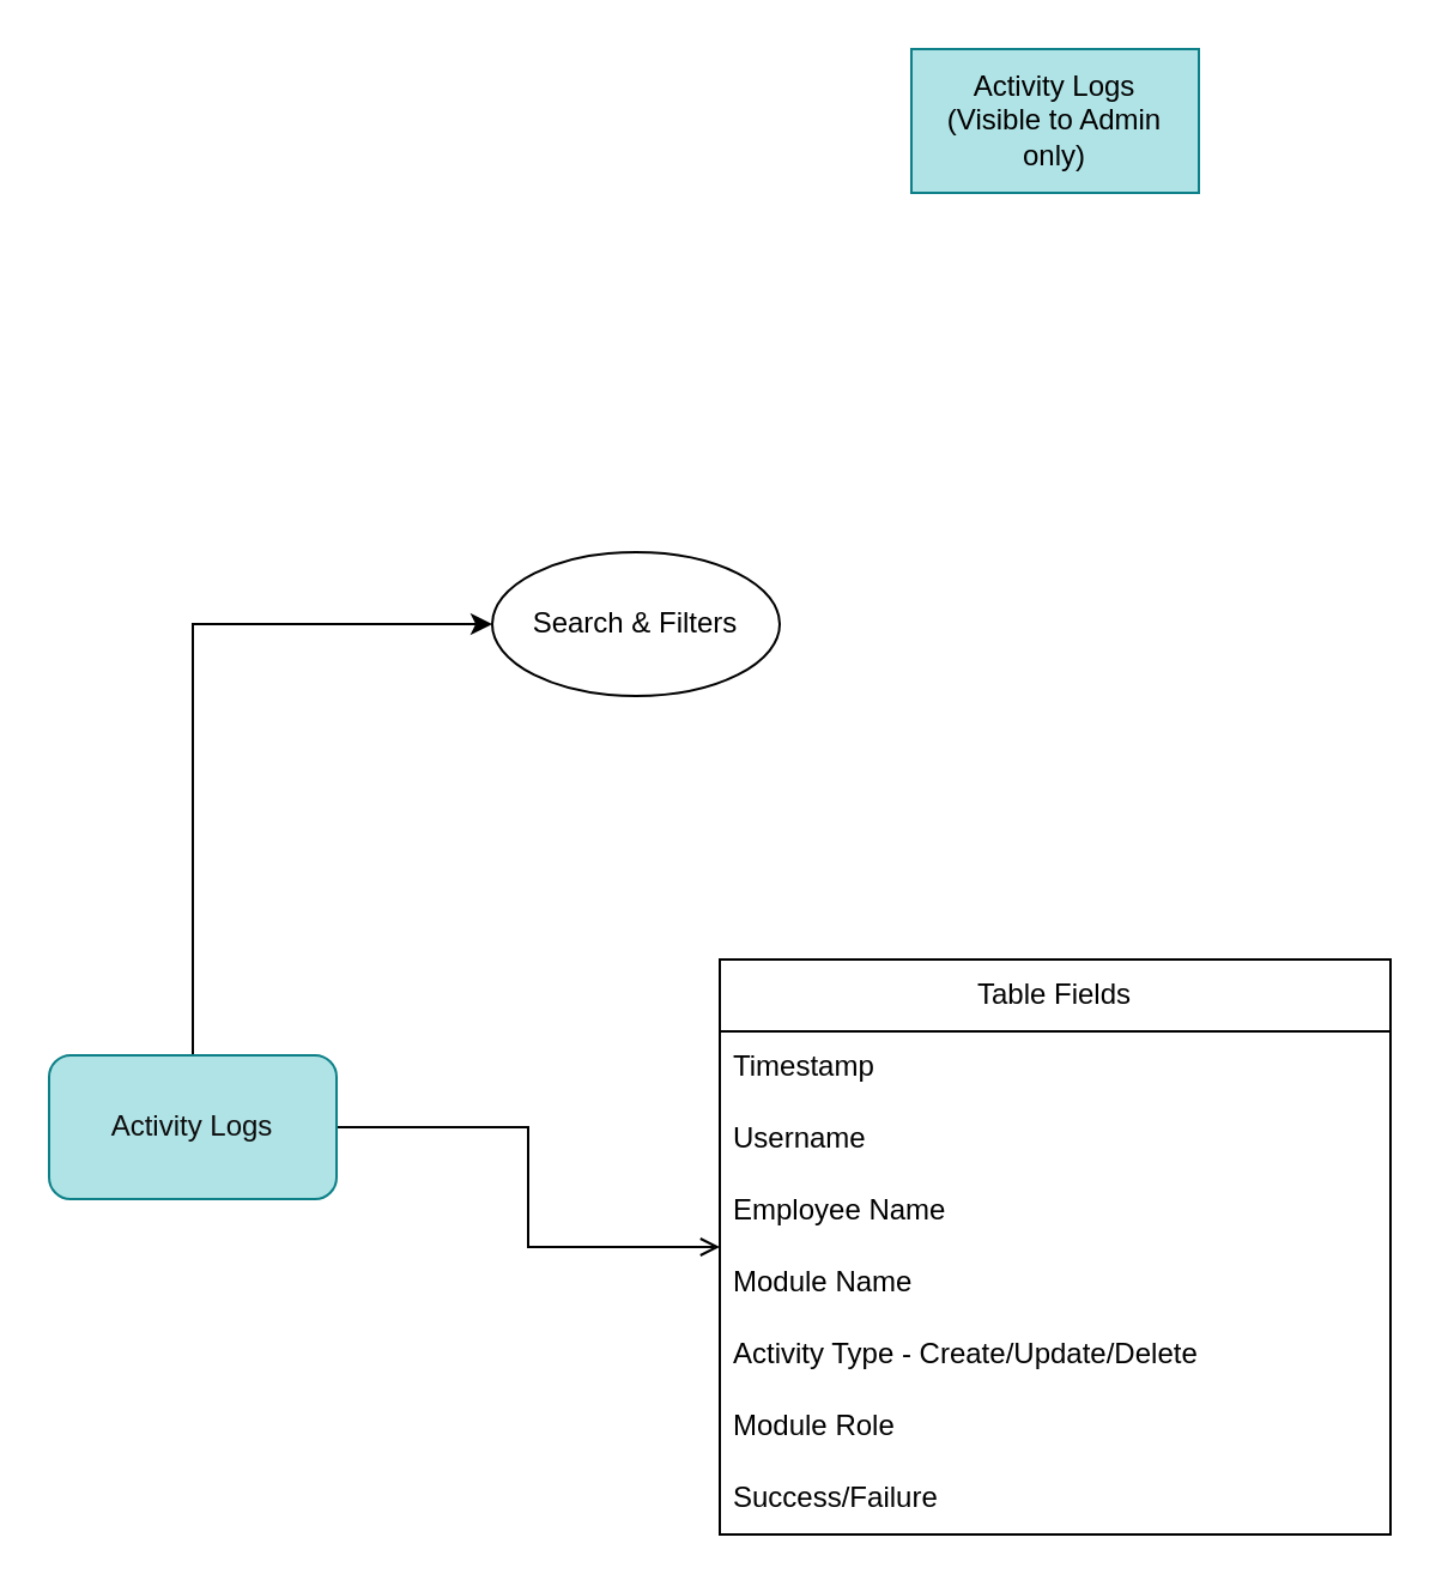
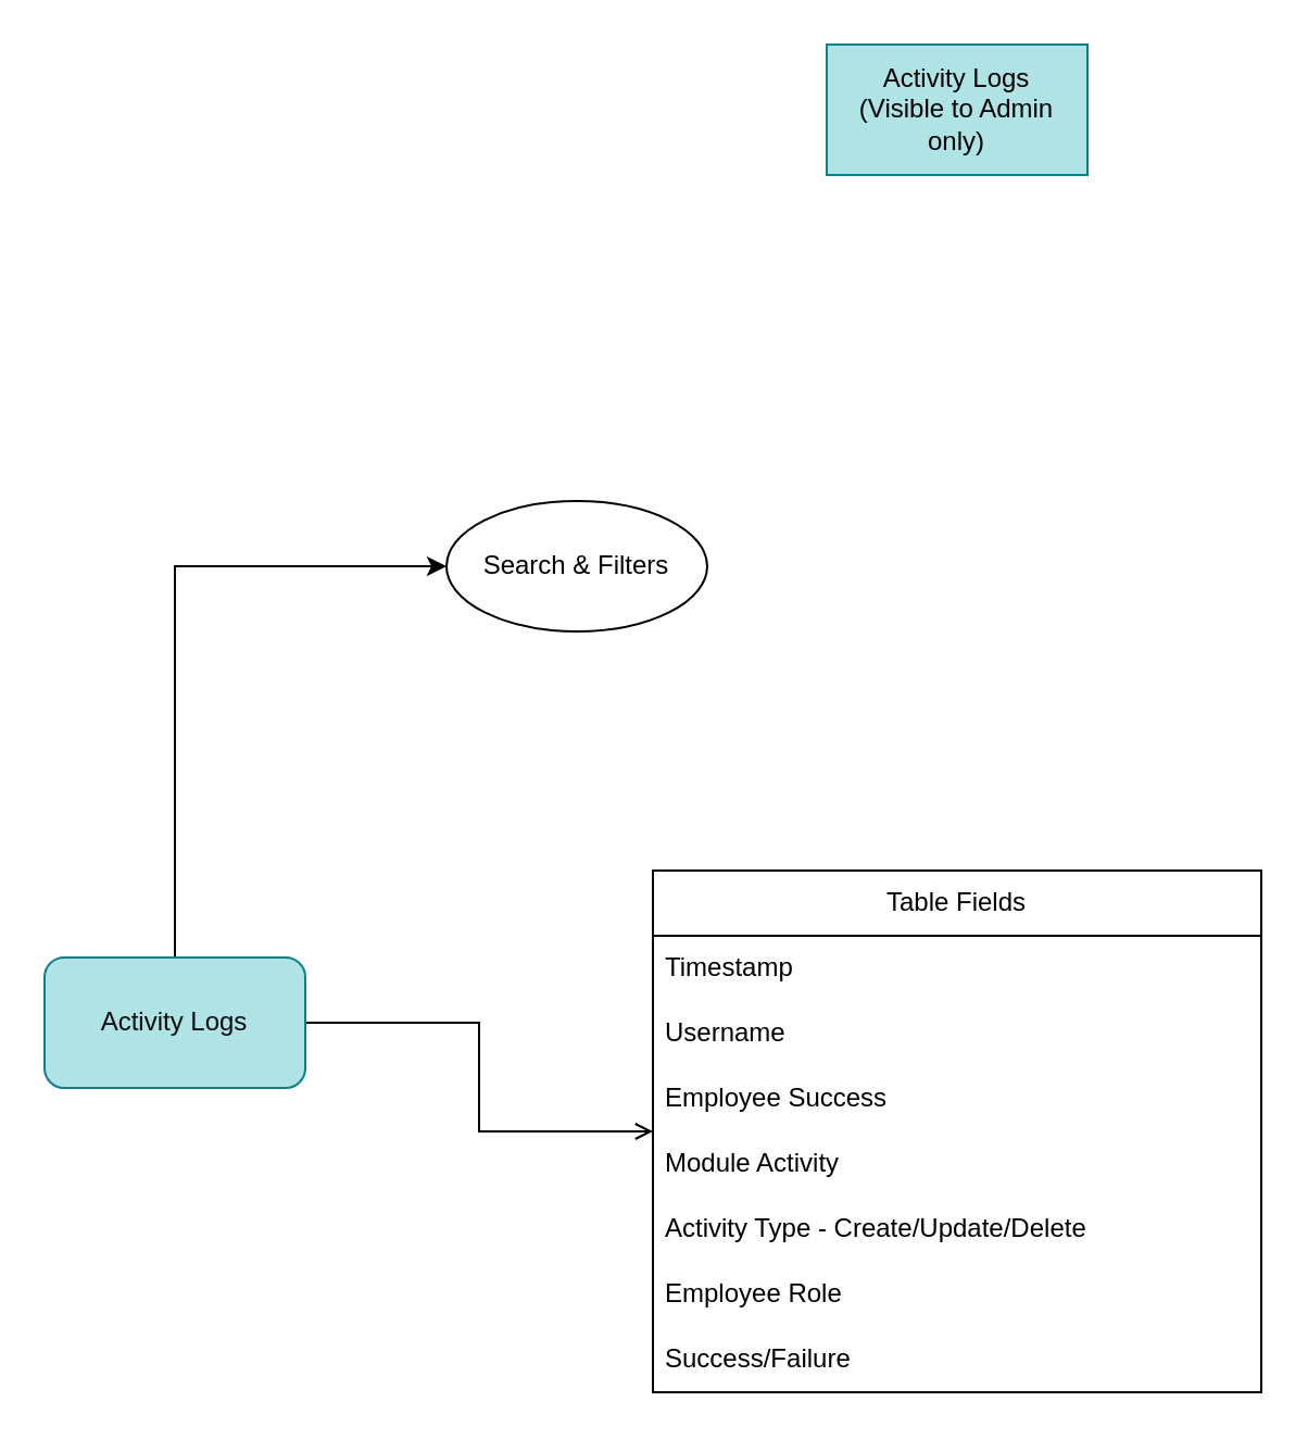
- <mxCell id="9" value="Employee Name" style="text;strokeColor=none;fillColor=none;align=left;verticalAlign=middle;spacingLeft=4;spacingRight=4;overflow=hidden;points=[[0,0.5],[1,0.5]];portConstraint=eastwest;rotatable=0;whiteSpace=wrap;html=1;" parent="6" vertex="1"><mxGeometry y="90" width="280" height="30" as="geometry" /></mxCell>
+ <mxCell id="9" value="Employee Success" style="text;strokeColor=none;fillColor=none;align=left;verticalAlign=middle;spacingLeft=4;spacingRight=4;overflow=hidden;points=[[0,0.5],[1,0.5]];portConstraint=eastwest;rotatable=0;whiteSpace=wrap;html=1;" parent="6" vertex="1"><mxGeometry y="90" width="280" height="30" as="geometry" /></mxCell>
- <mxCell id="10" value="Module Name" style="text;strokeColor=none;fillColor=none;align=left;verticalAlign=middle;spacingLeft=4;spacingRight=4;overflow=hidden;points=[[0,0.5],[1,0.5]];portConstraint=eastwest;rotatable=0;whiteSpace=wrap;html=1;" parent="6" vertex="1"><mxGeometry y="120" width="280" height="30" as="geometry" /></mxCell>
+ <mxCell id="10" value="Module Activity" style="text;strokeColor=none;fillColor=none;align=left;verticalAlign=middle;spacingLeft=4;spacingRight=4;overflow=hidden;points=[[0,0.5],[1,0.5]];portConstraint=eastwest;rotatable=0;whiteSpace=wrap;html=1;" parent="6" vertex="1"><mxGeometry y="120" width="280" height="30" as="geometry" /></mxCell>
- <mxCell id="12" value="Module Role" style="text;strokeColor=none;fillColor=none;align=left;verticalAlign=middle;spacingLeft=4;spacingRight=4;overflow=hidden;points=[[0,0.5],[1,0.5]];portConstraint=eastwest;rotatable=0;whiteSpace=wrap;html=1;" parent="6" vertex="1"><mxGeometry y="180" width="280" height="30" as="geometry" /></mxCell>
+ <mxCell id="12" value="Employee Role" style="text;strokeColor=none;fillColor=none;align=left;verticalAlign=middle;spacingLeft=4;spacingRight=4;overflow=hidden;points=[[0,0.5],[1,0.5]];portConstraint=eastwest;rotatable=0;whiteSpace=wrap;html=1;" parent="6" vertex="1"><mxGeometry y="180" width="280" height="30" as="geometry" /></mxCell>
